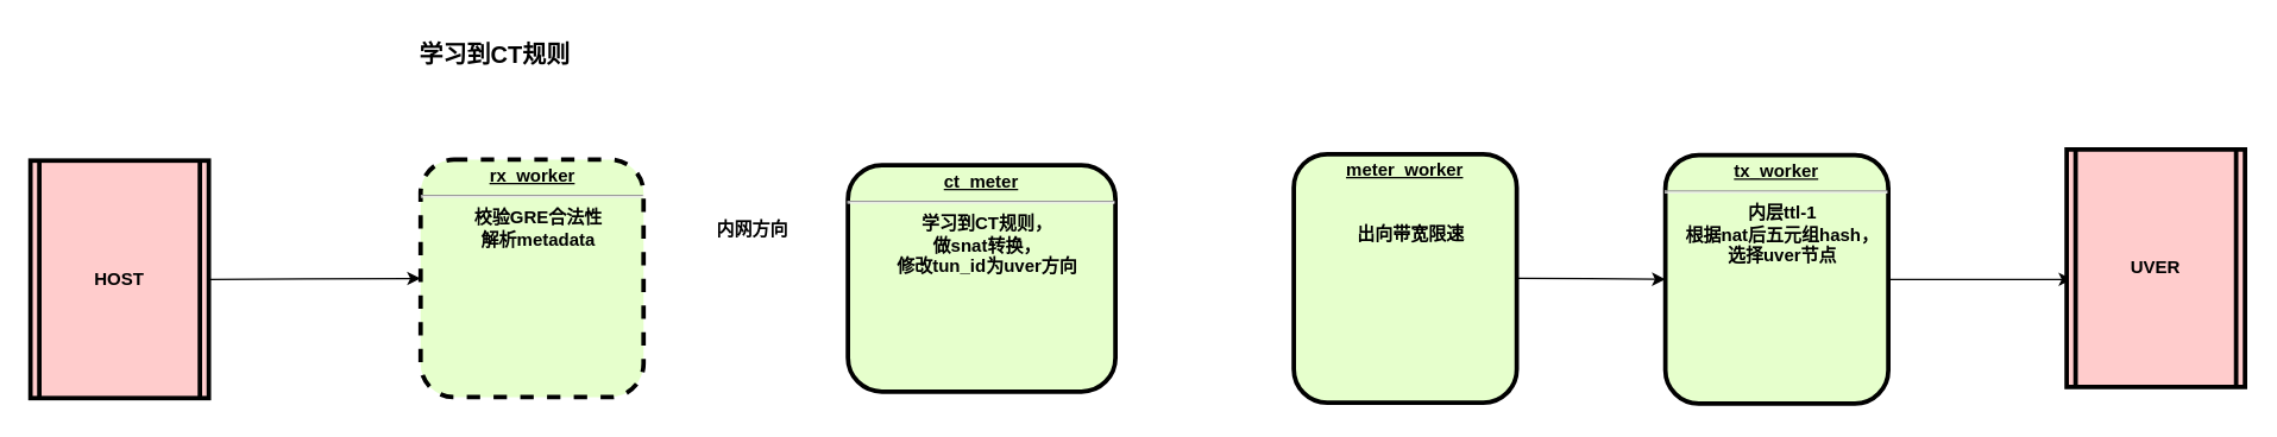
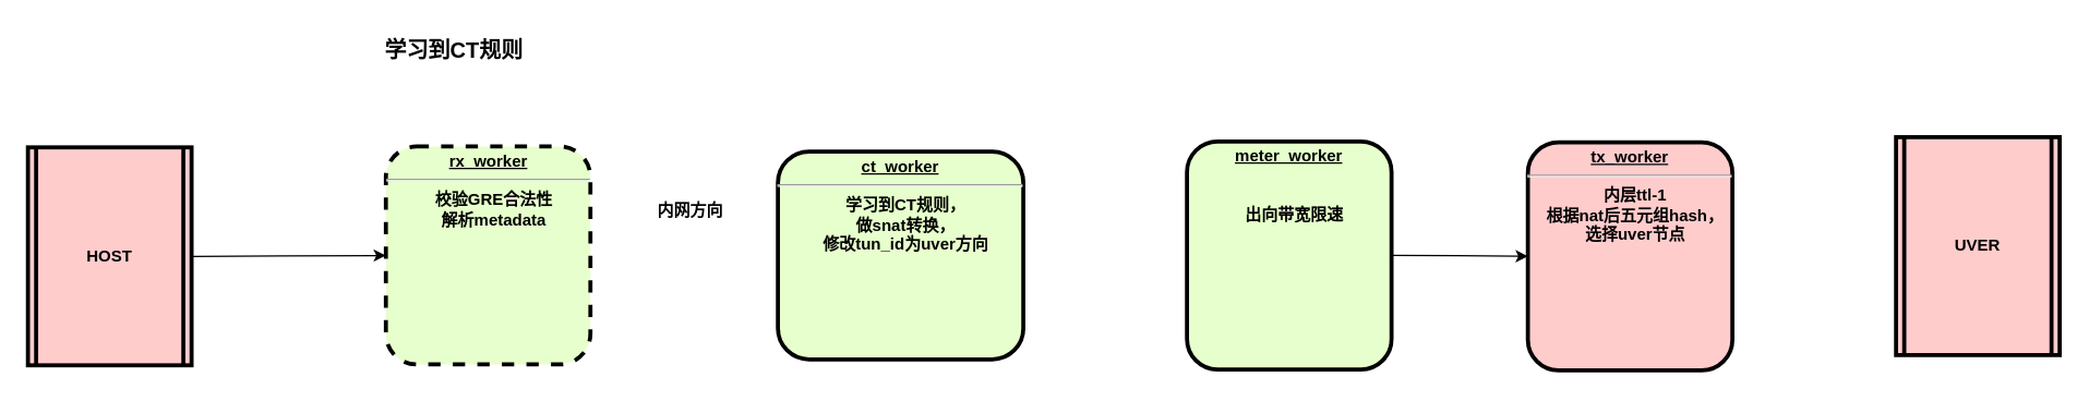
- <mxCell id="5" value="&lt;p style=&quot;margin: 0px ; margin-top: 4px ; text-align: center ; text-decoration: underline&quot;&gt;&lt;strong&gt;ct_meter&lt;/strong&gt;&lt;/p&gt;&lt;hr&gt;&lt;p style=&quot;margin: 0px ; margin-left: 8px&quot;&gt;学习到CT规则，&lt;/p&gt;&lt;p style=&quot;margin: 0px ; margin-left: 8px&quot;&gt;做snat转换，&lt;/p&gt;&lt;p style=&quot;margin: 0px ; margin-left: 8px&quot;&gt;修改tun_id为uver方向&lt;/p&gt;" style="verticalAlign=middle;align=center;overflow=fill;fontSize=12;fontFamily=Helvetica;html=1;rounded=1;fontStyle=1;strokeWidth=3;fillColor=#E6FFCC" parent="1" vertex="1"><mxGeometry x="570" y="110.63" width="180" height="152.5" as="geometry" /></mxCell>
+ <mxCell id="5" value="&lt;p style=&quot;margin: 0px ; margin-top: 4px ; text-align: center ; text-decoration: underline&quot;&gt;&lt;strong&gt;ct_worker&lt;/strong&gt;&lt;/p&gt;&lt;hr&gt;&lt;p style=&quot;margin: 0px ; margin-left: 8px&quot;&gt;学习到CT规则，&lt;/p&gt;&lt;p style=&quot;margin: 0px ; margin-left: 8px&quot;&gt;做snat转换，&lt;/p&gt;&lt;p style=&quot;margin: 0px ; margin-left: 8px&quot;&gt;修改tun_id为uver方向&lt;/p&gt;" style="verticalAlign=middle;align=center;overflow=fill;fontSize=12;fontFamily=Helvetica;html=1;rounded=1;fontStyle=1;strokeWidth=3;fillColor=#E6FFCC" parent="1" vertex="1"><mxGeometry x="570" y="110.63" width="180" height="152.5" as="geometry" /></mxCell>
- <mxCell id="11" value="&lt;p style=&quot;margin: 0px ; margin-top: 4px ; text-align: center ; text-decoration: underline&quot;&gt;&lt;strong&gt;tx_worker&lt;/strong&gt;&lt;/p&gt;&lt;hr&gt;&lt;p style=&quot;margin: 0px ; margin-left: 8px&quot;&gt;内层ttl-1&lt;/p&gt;&lt;p style=&quot;margin: 0px ; margin-left: 8px&quot;&gt;根据nat后五元组hash，&lt;/p&gt;&lt;p style=&quot;margin: 0px ; margin-left: 8px&quot;&gt;选择uver节点&lt;/p&gt;" style="verticalAlign=middle;align=center;overflow=fill;fontSize=12;fontFamily=Helvetica;html=1;rounded=1;fontStyle=1;strokeWidth=3;fillColor=#E6FFCC" parent="1" vertex="1"><mxGeometry x="1120" y="103.75" width="150" height="167.5" as="geometry" /></mxCell>
+ <mxCell id="11" value="&lt;p style=&quot;margin: 0px ; margin-top: 4px ; text-align: center ; text-decoration: underline&quot;&gt;&lt;strong&gt;tx_worker&lt;/strong&gt;&lt;/p&gt;&lt;hr&gt;&lt;p style=&quot;margin: 0px ; margin-left: 8px&quot;&gt;内层ttl-1&lt;/p&gt;&lt;p style=&quot;margin: 0px ; margin-left: 8px&quot;&gt;根据nat后五元组hash，&lt;/p&gt;&lt;p style=&quot;margin: 0px ; margin-left: 8px&quot;&gt;选择uver节点&lt;/p&gt;" style="verticalAlign=middle;align=center;overflow=fill;fontSize=12;fontFamily=Helvetica;html=1;rounded=1;fontStyle=1;strokeWidth=3;fillColor=#ffcccc;" parent="1" vertex="1"><mxGeometry x="1120" y="103.75" width="150" height="167.5" as="geometry" /></mxCell>
- <mxCell id="10" style="edgeStyle=orthogonalEdgeStyle;curved=1;orthogonalLoop=1;jettySize=auto;html=1;entryX=0.03;entryY=0.547;entryDx=0;entryDy=0;entryPerimeter=0;fontFamily=Helvetica;fontSize=16;strokeColor=default;" parent="1" source="11" target="12" edge="1"><mxGeometry relative="1" as="geometry" /></mxCell>
